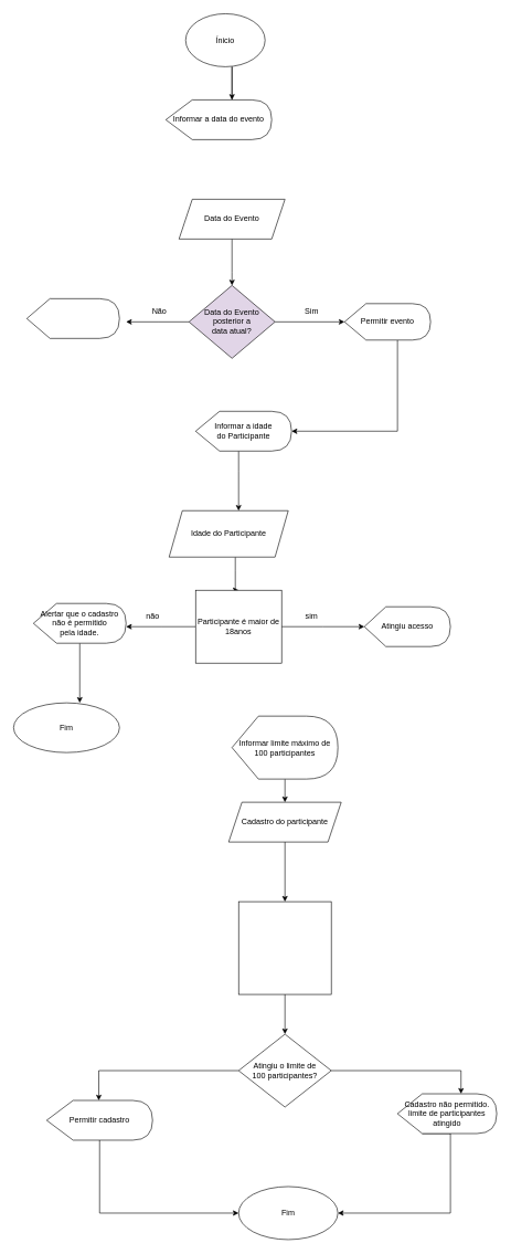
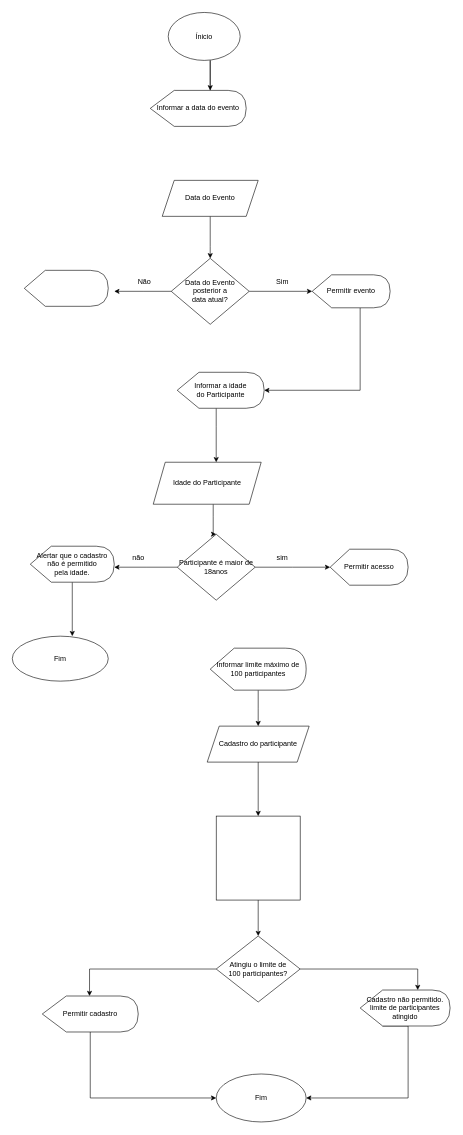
- <mxCell id="10" value="&lt;div&gt;Data do Evento&lt;/div&gt;&lt;div&gt;posterior a &lt;br&gt;&lt;/div&gt;&lt;div&gt;data atual?&lt;br&gt;&lt;/div&gt;" style="rhombus;whiteSpace=wrap;html=1;fillColor=#e1d5e7;" vertex="1" parent="1"><mxGeometry x="285" y="430" width="130" height="110" as="geometry" /></mxCell>
+ <mxCell id="10" value="&lt;div&gt;Data do Evento&lt;/div&gt;&lt;div&gt;posterior a &lt;br&gt;&lt;/div&gt;&lt;div&gt;data atual?&lt;br&gt;&lt;/div&gt;" style="rhombus;whiteSpace=wrap;html=1;" vertex="1" parent="1"><mxGeometry x="285" y="430" width="130" height="110" as="geometry" /></mxCell>
- <mxCell id="20" value="&lt;div&gt;Participante é maior de&lt;/div&gt;&lt;div&gt;18anos&lt;br&gt;&lt;/div&gt;" style="whiteSpace=wrap;html=1;rounded=0;" vertex="1" parent="1"><mxGeometry x="295" y="890" width="130" height="110" as="geometry" /></mxCell>
+ <mxCell id="20" value="&lt;div&gt;Participante é maior de&lt;/div&gt;&lt;div&gt;18anos&lt;br&gt;&lt;/div&gt;" style="rhombus;whiteSpace=wrap;html=1;" vertex="1" parent="1"><mxGeometry x="295" y="890" width="130" height="110" as="geometry" /></mxCell>
- <mxCell id="23" value="Atingiu acesso" style="shape=display;whiteSpace=wrap;html=1;" vertex="1" parent="1"><mxGeometry x="550" y="915" width="130" height="60" as="geometry" /></mxCell>
+ <mxCell id="23" value="Permitir acesso" style="shape=display;whiteSpace=wrap;html=1;" vertex="1" parent="1"><mxGeometry x="550" y="915" width="130" height="60" as="geometry" /></mxCell>
- <mxCell id="25" value="&lt;div&gt;Informar limite máximo de &lt;br&gt;&lt;/div&gt;&lt;div&gt;100 participantes&lt;br&gt;&lt;/div&gt;" style="shape=display;whiteSpace=wrap;html=1;" vertex="1" parent="1"><mxGeometry x="350" y="1080" width="160" height="95" as="geometry" /></mxCell>
+ <mxCell id="25" value="&lt;div&gt;Informar limite máximo de &lt;br&gt;&lt;/div&gt;&lt;div&gt;100 participantes&lt;br&gt;&lt;/div&gt;" style="shape=display;whiteSpace=wrap;html=1;" vertex="1" parent="1"><mxGeometry x="350" y="1080" width="160" height="70" as="geometry" /></mxCell>
